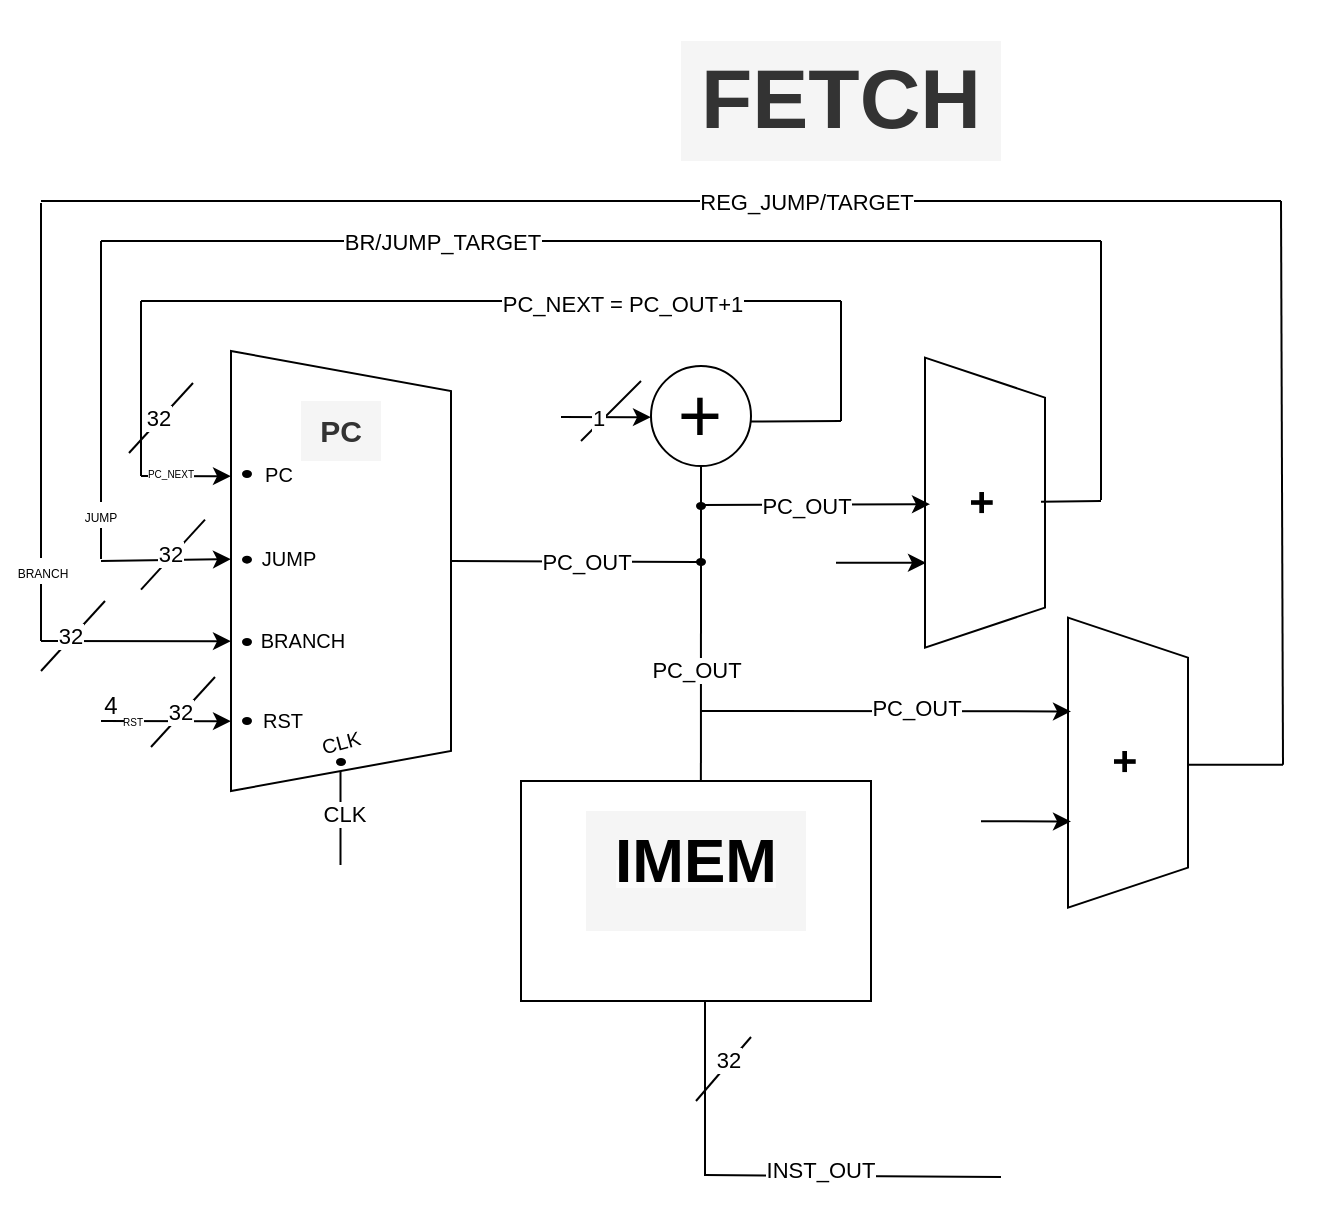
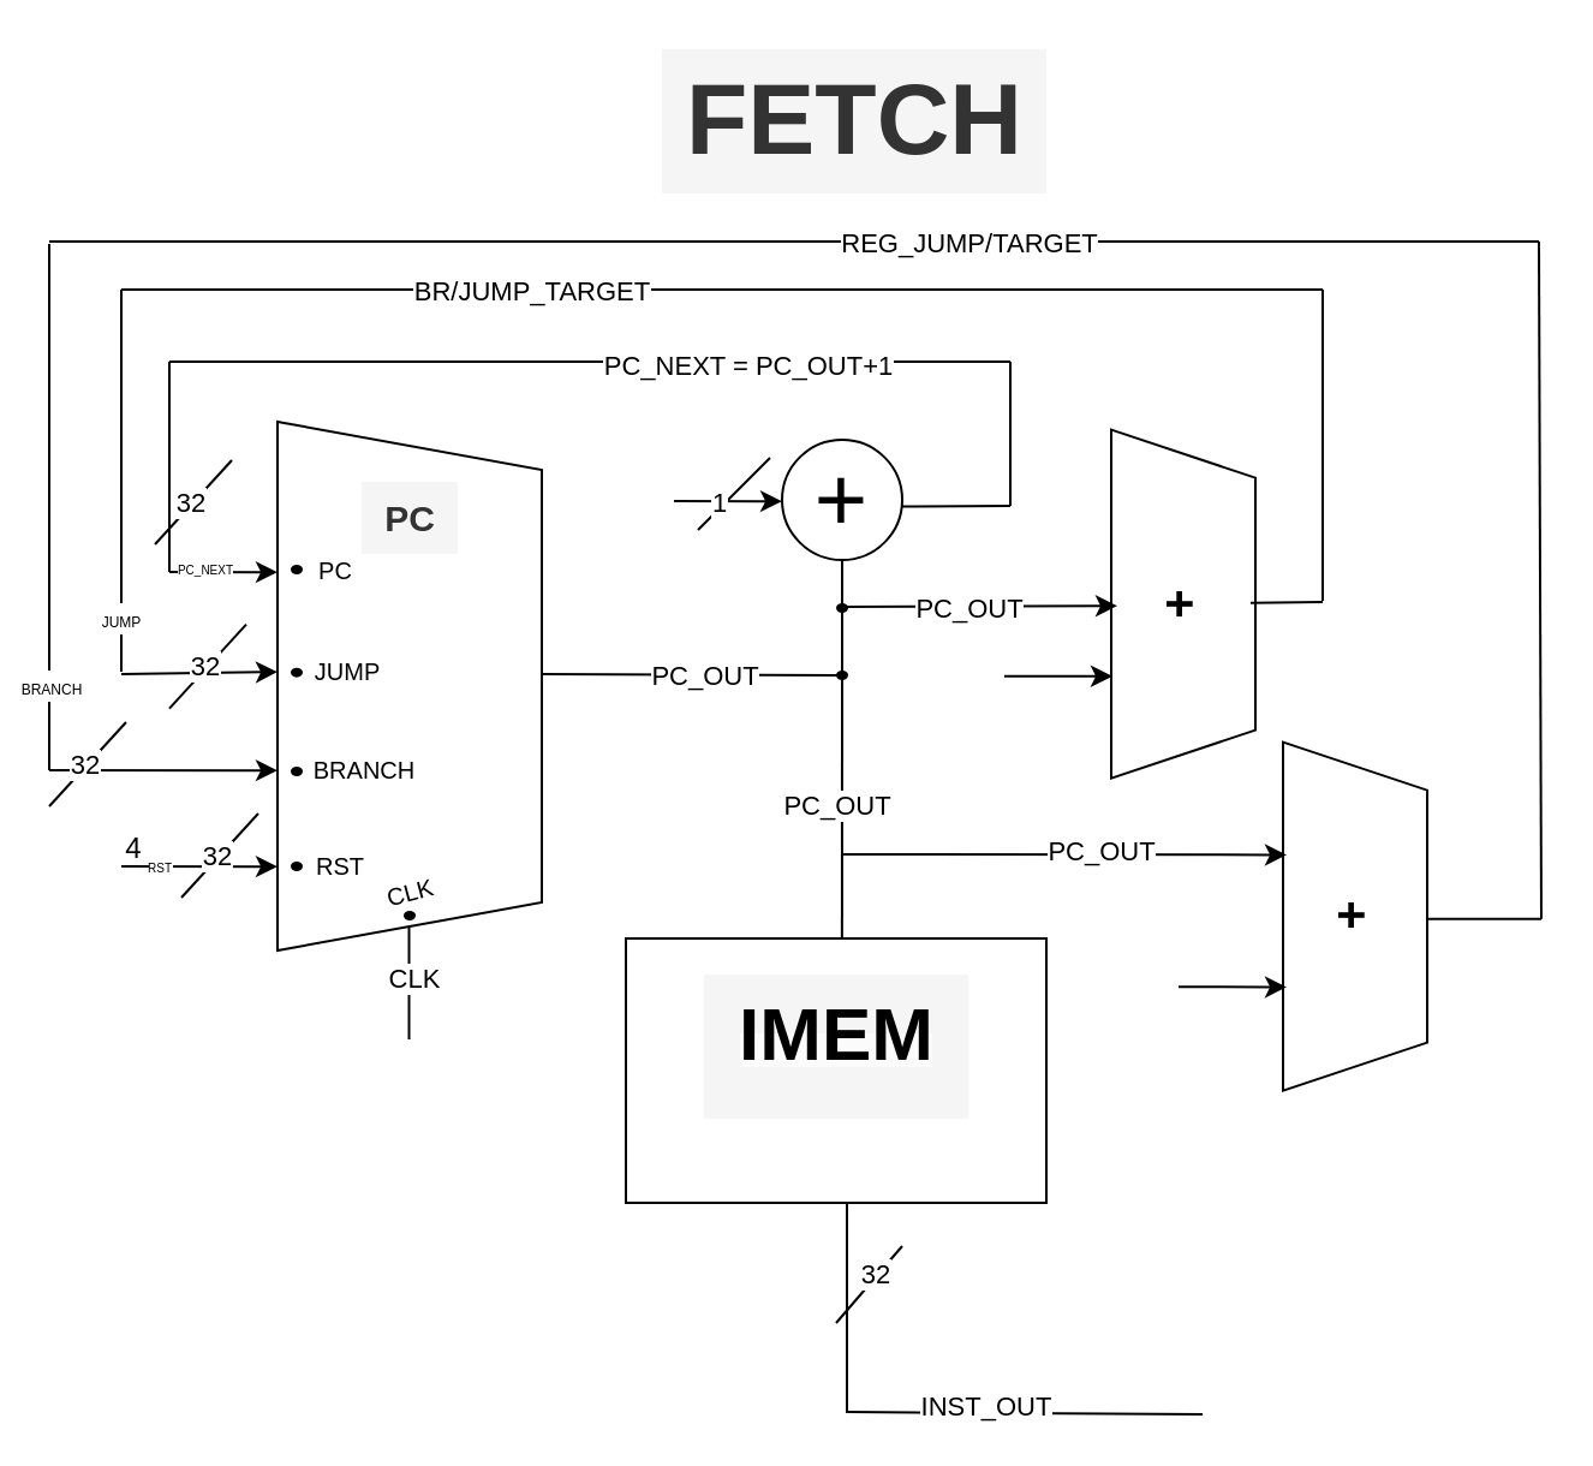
- <mxCell id="2" value="&lt;b&gt;&lt;font style=&quot;font-size: 42px;&quot;&gt;FETCH&lt;/font&gt;&lt;/b&gt;" style="text;html=1;align=center;verticalAlign=middle;resizable=0;points=[];autosize=1;strokeColor=none;fillColor=#f5f5f5;fontColor=#333333;" vertex="1" parent="1"><mxGeometry x="340" y="20" width="160" height="60" as="geometry" /></mxCell>
+ <mxCell id="2" value="&lt;b&gt;&lt;font style=&quot;font-size: 42px;&quot;&gt;FETCH&lt;/font&gt;&lt;/b&gt;" style="text;html=1;align=center;verticalAlign=middle;resizable=0;points=[];autosize=1;strokeColor=none;fillColor=#f5f5f5;fontColor=#333333;" vertex="1" parent="1"><mxGeometry x="275" y="20" width="160" height="60" as="geometry" /></mxCell>
